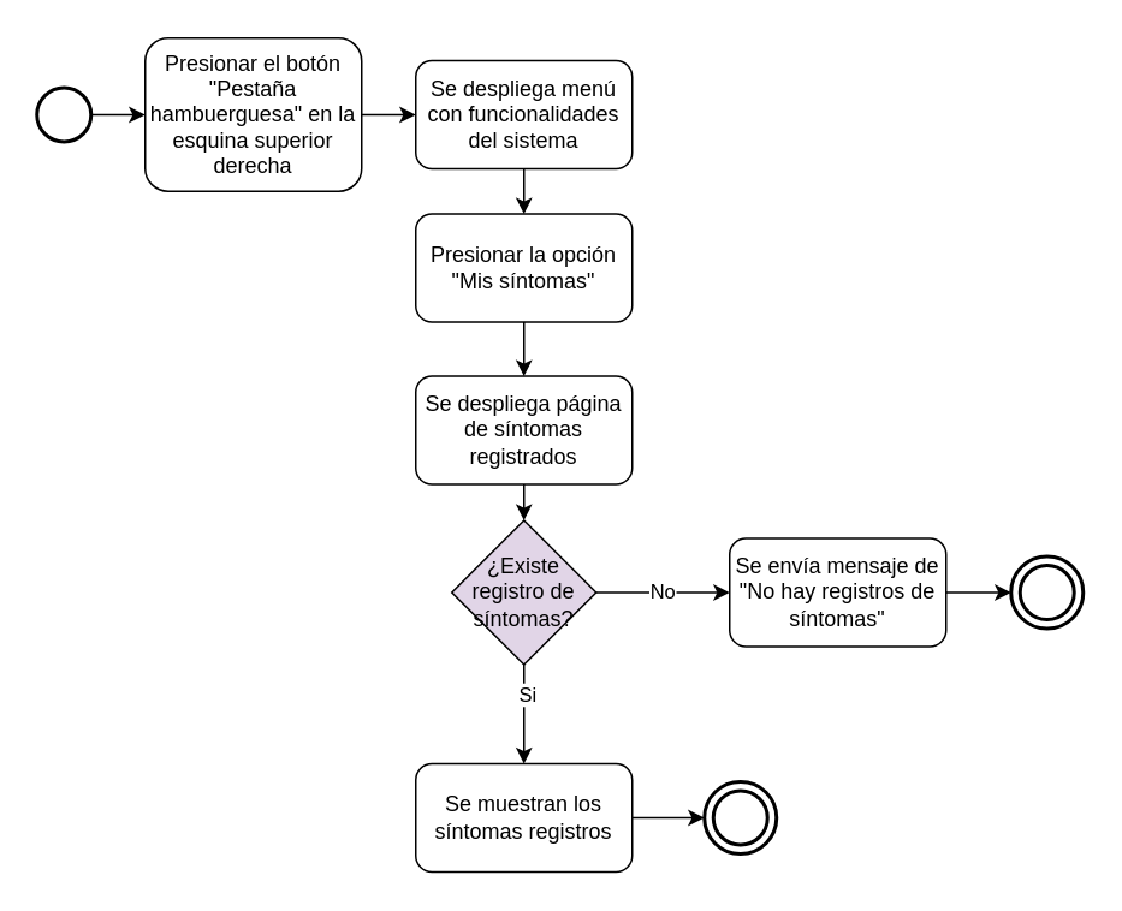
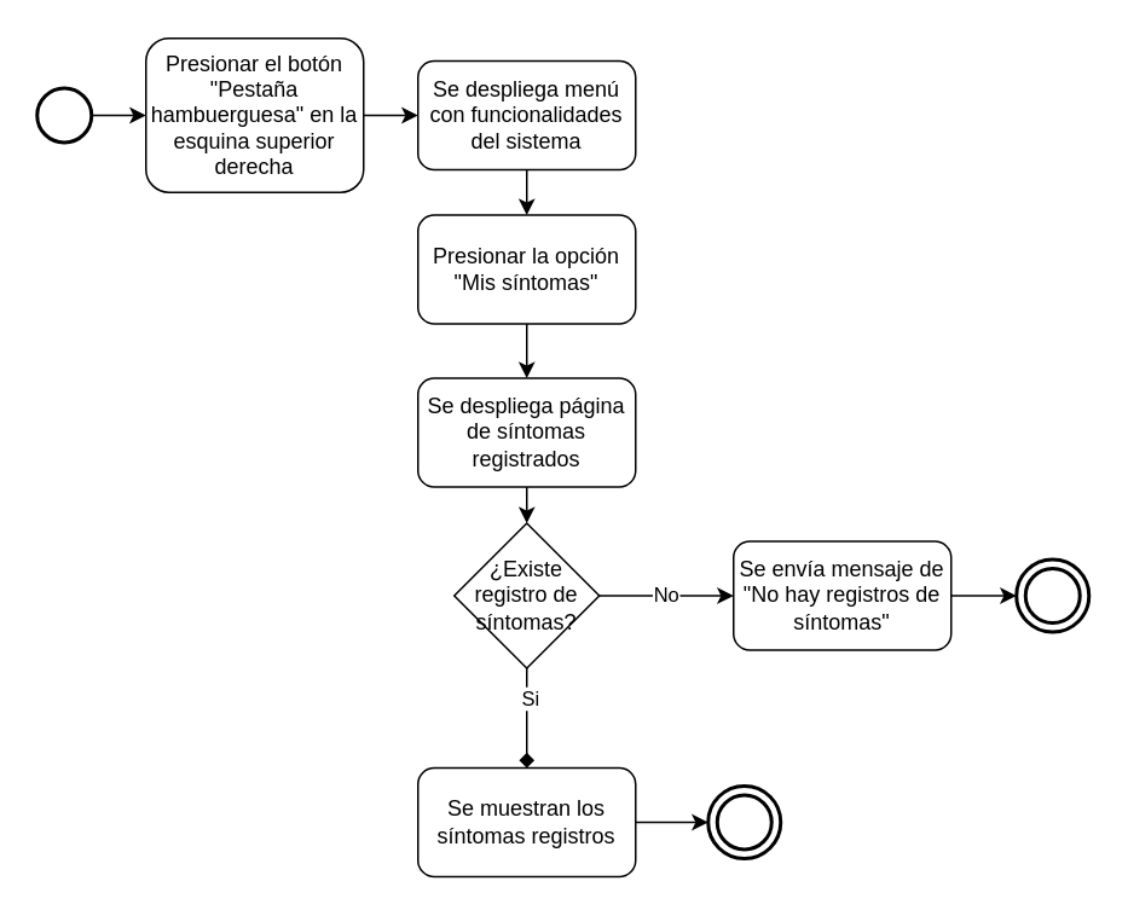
- <mxCell id="8" value="¿Existe registro de síntomas?" style="rhombus;whiteSpace=wrap;html=1;fillColor=#e1d5e7;" parent="1" vertex="1"><mxGeometry x="250" y="288" width="80" height="80" as="geometry" /></mxCell>
+ <mxCell id="8" value="¿Existe registro de síntomas?" style="rhombus;whiteSpace=wrap;html=1;" parent="1" vertex="1"><mxGeometry x="250" y="288" width="80" height="80" as="geometry" /></mxCell>
- <mxCell id="12" value="" style="endArrow=classic;html=1;rounded=0;exitX=0.5;exitY=1;exitDx=0;exitDy=0;entryX=0.5;entryY=0;entryDx=0;entryDy=0;" parent="1" source="8" target="14" edge="1"><mxGeometry width="50" height="50" relative="1" as="geometry"><mxPoint x="340" y="193" as="sourcePoint" /><mxPoint x="330" y="323" as="targetPoint" /><Array as="points" /></mxGeometry></mxCell>
+ <mxCell id="12" value="" style="endArrow=diamond;html=1;rounded=0;exitX=0.5;exitY=1;exitDx=0;exitDy=0;entryX=0.5;entryY=0;entryDx=0;entryDy=0;" parent="1" source="8" target="14" edge="1"><mxGeometry width="50" height="50" relative="1" as="geometry"><mxPoint x="340" y="193" as="sourcePoint" /><mxPoint x="330" y="323" as="targetPoint" /><Array as="points" /></mxGeometry></mxCell>
